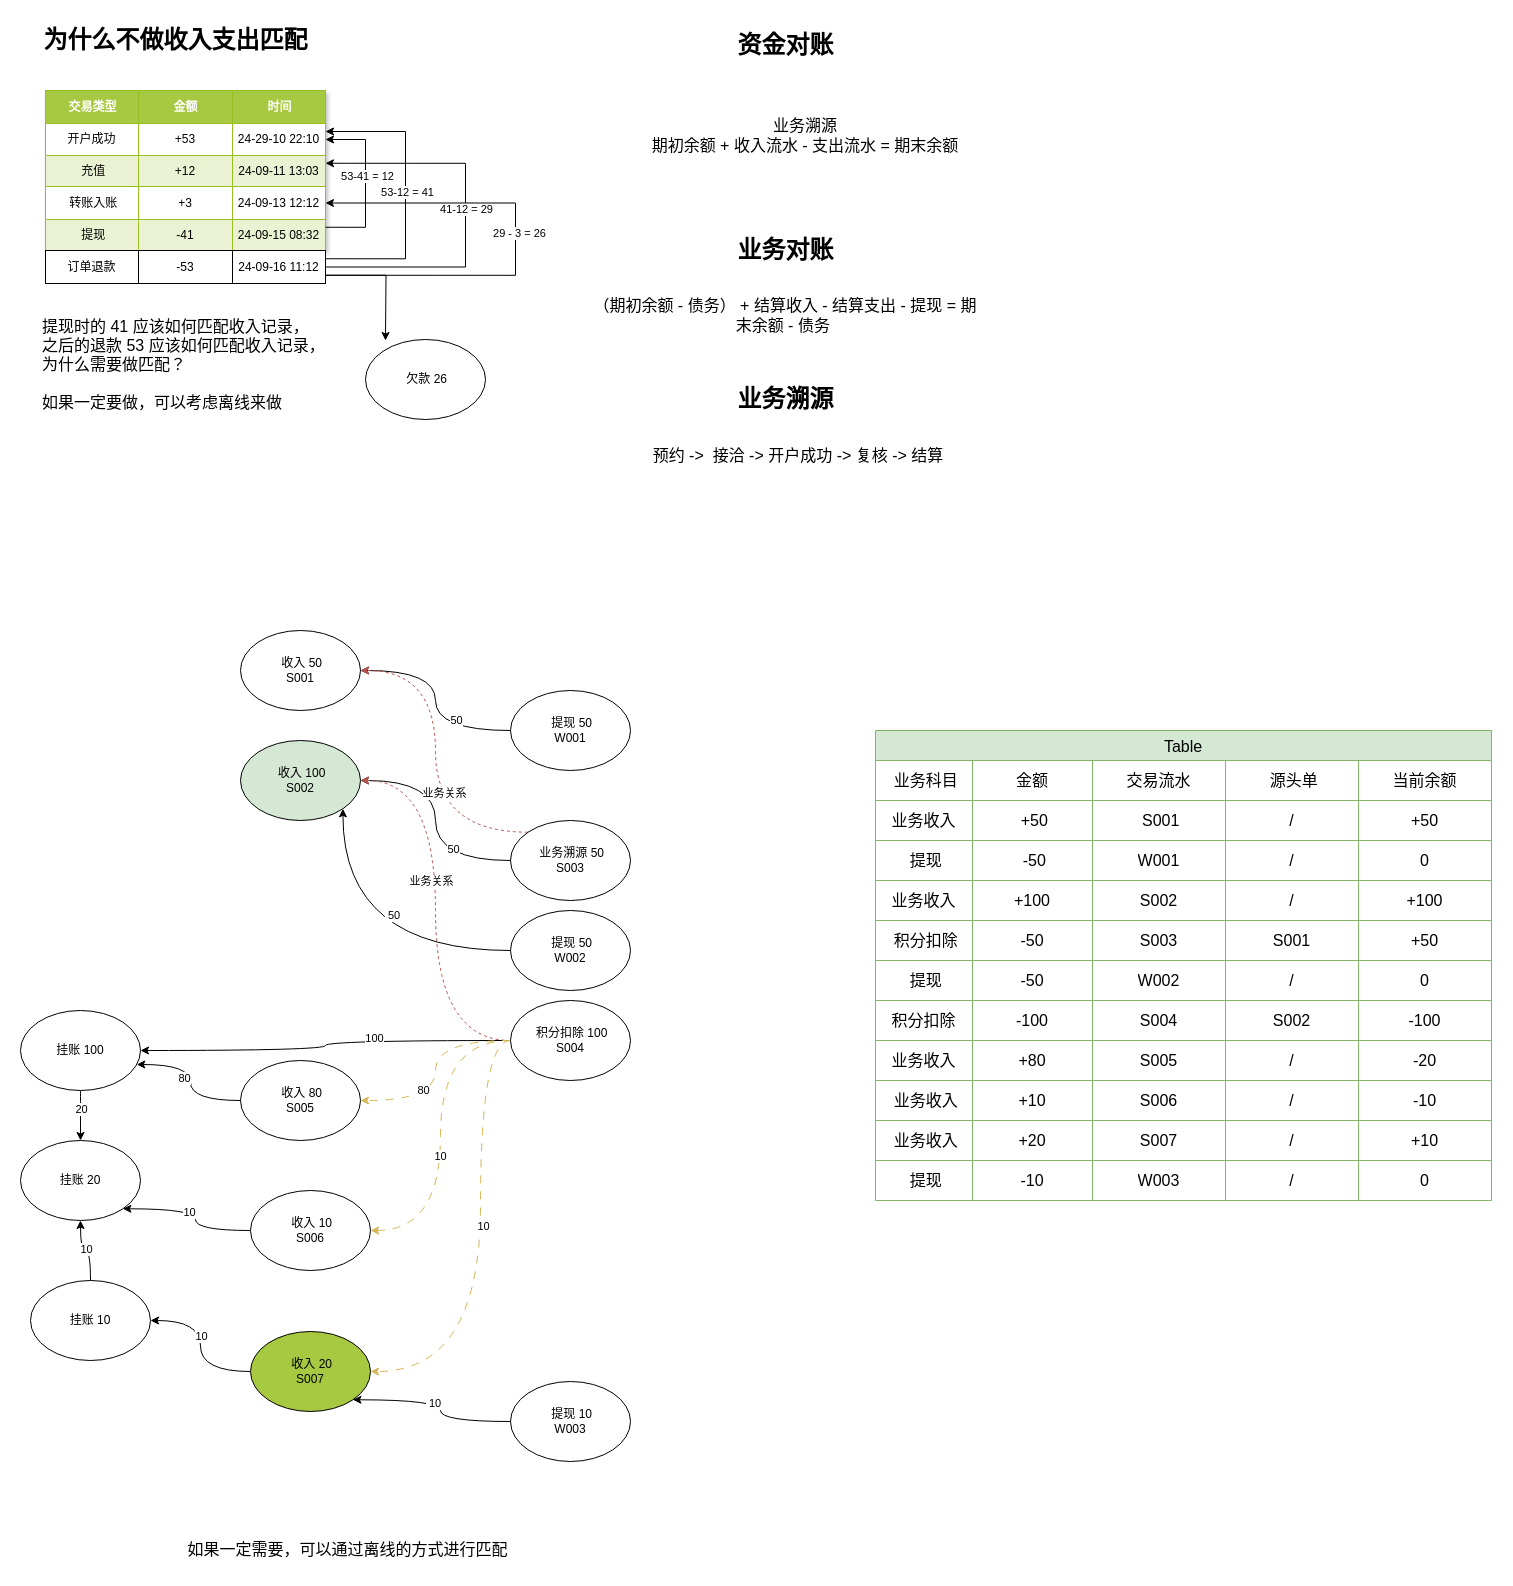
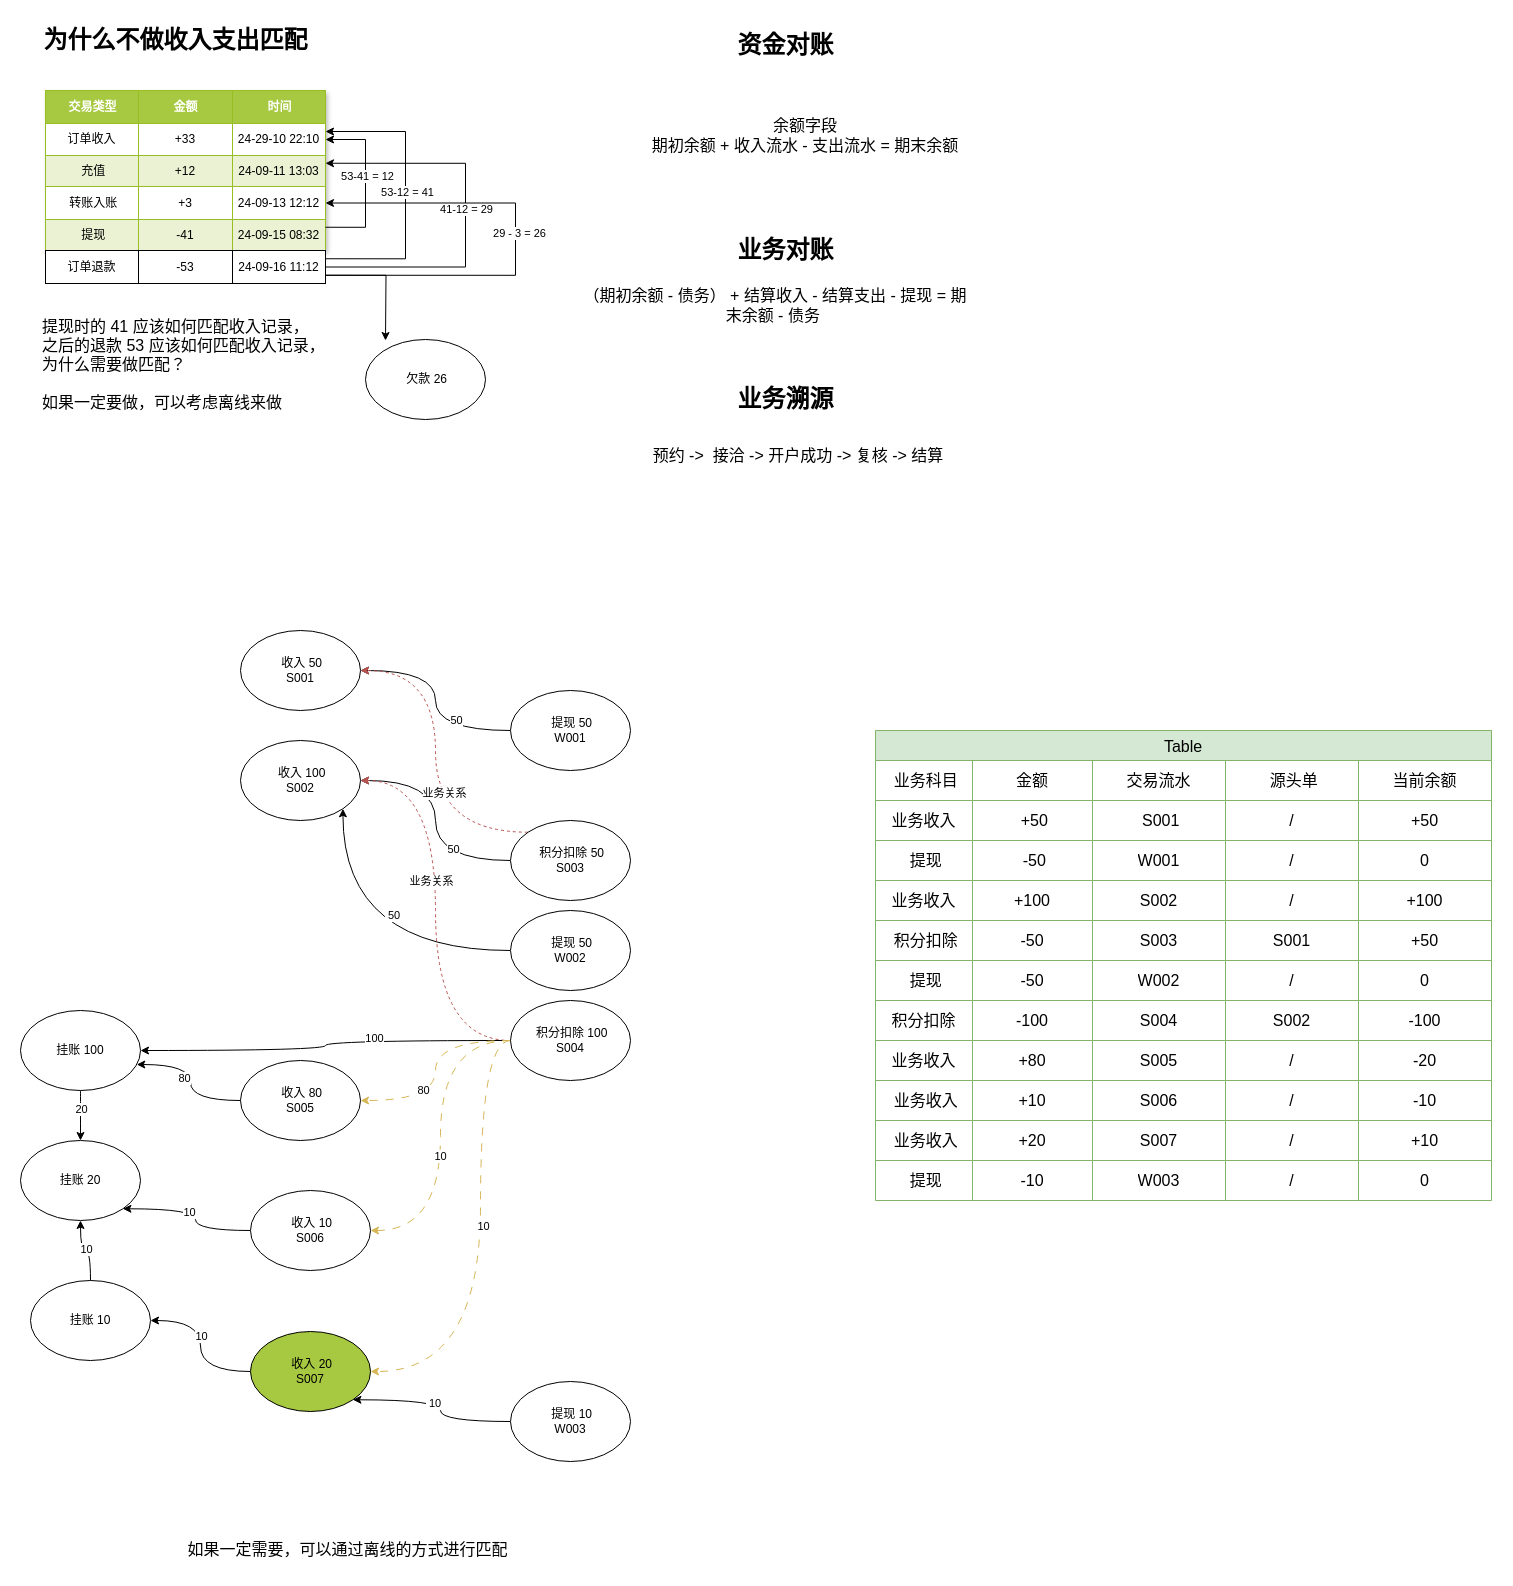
- <mxCell id="149" value="业务溯源&lt;div style=&quot;font-size: 16px;&quot;&gt;期初余额 + 收入流水 - 支出流水 = 期末余额&lt;/div&gt;" style="text;html=1;align=center;verticalAlign=middle;whiteSpace=wrap;rounded=0;fontSize=16;" vertex="1" parent="1"><mxGeometry x="605" y="120" width="400" height="30" as="geometry" /></mxCell>
+ <mxCell id="149" value="余额字段&lt;div style=&quot;font-size: 16px;&quot;&gt;期初余额 + 收入流水 - 支出流水 = 期末余额&lt;/div&gt;" style="text;html=1;align=center;verticalAlign=middle;whiteSpace=wrap;rounded=0;fontSize=16;" vertex="1" parent="1"><mxGeometry x="605" y="120" width="400" height="30" as="geometry" /></mxCell>
- <mxCell id="119" value="开户成功" style="connectable=0;recursiveResize=0;strokeColor=inherit;fillColor=inherit;align=center;whiteSpace=wrap;html=1;" vertex="1" parent="118"><mxGeometry width="93" height="32" as="geometry"><mxRectangle width="93" height="32" as="alternateBounds" /></mxGeometry></mxCell>
+ <mxCell id="119" value="订单收入" style="connectable=0;recursiveResize=0;strokeColor=inherit;fillColor=inherit;align=center;whiteSpace=wrap;html=1;" vertex="1" parent="118"><mxGeometry width="93" height="32" as="geometry"><mxRectangle width="93" height="32" as="alternateBounds" /></mxGeometry></mxCell>
- <mxCell id="120" value="+53" style="connectable=0;recursiveResize=0;strokeColor=inherit;fillColor=inherit;align=center;whiteSpace=wrap;html=1;" vertex="1" parent="118"><mxGeometry x="93" width="94" height="32" as="geometry"><mxRectangle width="94" height="32" as="alternateBounds" /></mxGeometry></mxCell>
+ <mxCell id="120" value="+33" style="connectable=0;recursiveResize=0;strokeColor=inherit;fillColor=inherit;align=center;whiteSpace=wrap;html=1;" vertex="1" parent="118"><mxGeometry x="93" width="94" height="32" as="geometry"><mxRectangle width="94" height="32" as="alternateBounds" /></mxGeometry></mxCell>
- <mxCell id="151" value="（期初余额 - 债务） + 结算收入 - 结算支出 - 提现 = 期末余额 - 债务&amp;nbsp;" style="text;html=1;align=center;verticalAlign=middle;whiteSpace=wrap;rounded=0;fontSize=16;" vertex="1" parent="1"><mxGeometry x="585" y="300" width="400" height="30" as="geometry" /></mxCell>
+ <mxCell id="151" value="（期初余额 - 债务） + 结算收入 - 结算支出 - 提现 = 期末余额 - 债务&amp;nbsp;" style="text;html=1;align=center;verticalAlign=middle;whiteSpace=wrap;rounded=0;fontSize=16;" vertex="1" parent="1"><mxGeometry x="575" y="290" width="400" height="30" as="geometry" /></mxCell>
- <mxCell id="3" value="&amp;nbsp;收入 100&lt;div&gt;S002&lt;/div&gt;" style="ellipse;whiteSpace=wrap;html=1;fillColor=#d5e8d4;" vertex="1" parent="1"><mxGeometry x="240" y="740" width="120" height="80" as="geometry" /></mxCell>
+ <mxCell id="3" value="&amp;nbsp;收入 100&lt;div&gt;S002&lt;/div&gt;" style="ellipse;whiteSpace=wrap;html=1;" vertex="1" parent="1"><mxGeometry x="240" y="740" width="120" height="80" as="geometry" /></mxCell>
- <mxCell id="11" value="&amp;nbsp;业务溯源 50&lt;div&gt;S003&lt;/div&gt;" style="ellipse;whiteSpace=wrap;html=1;" vertex="1" parent="1"><mxGeometry x="510" y="820" width="120" height="80" as="geometry" /></mxCell>
+ <mxCell id="11" value="&amp;nbsp;积分扣除 50&lt;div&gt;S003&lt;/div&gt;" style="ellipse;whiteSpace=wrap;html=1;" vertex="1" parent="1"><mxGeometry x="510" y="820" width="120" height="80" as="geometry" /></mxCell>
